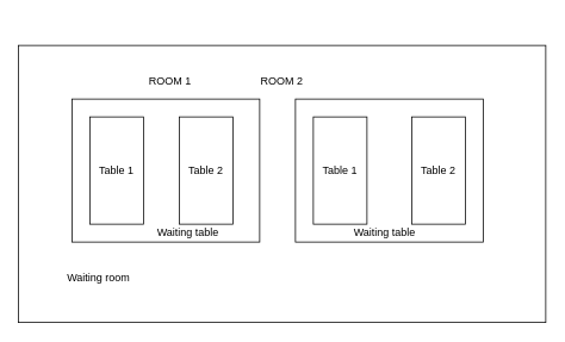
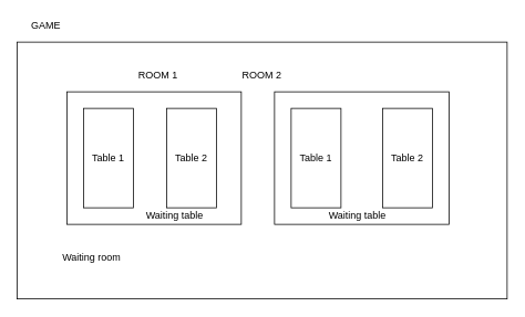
+ <mxCell id="14" value="GAME" style="text;html=1;strokeColor=none;fillColor=none;align=center;verticalAlign=middle;whiteSpace=wrap;rounded=0;" vertex="1" parent="1"><mxGeometry x="20" y="20" width="70" height="20" as="geometry" /></mxCell>
